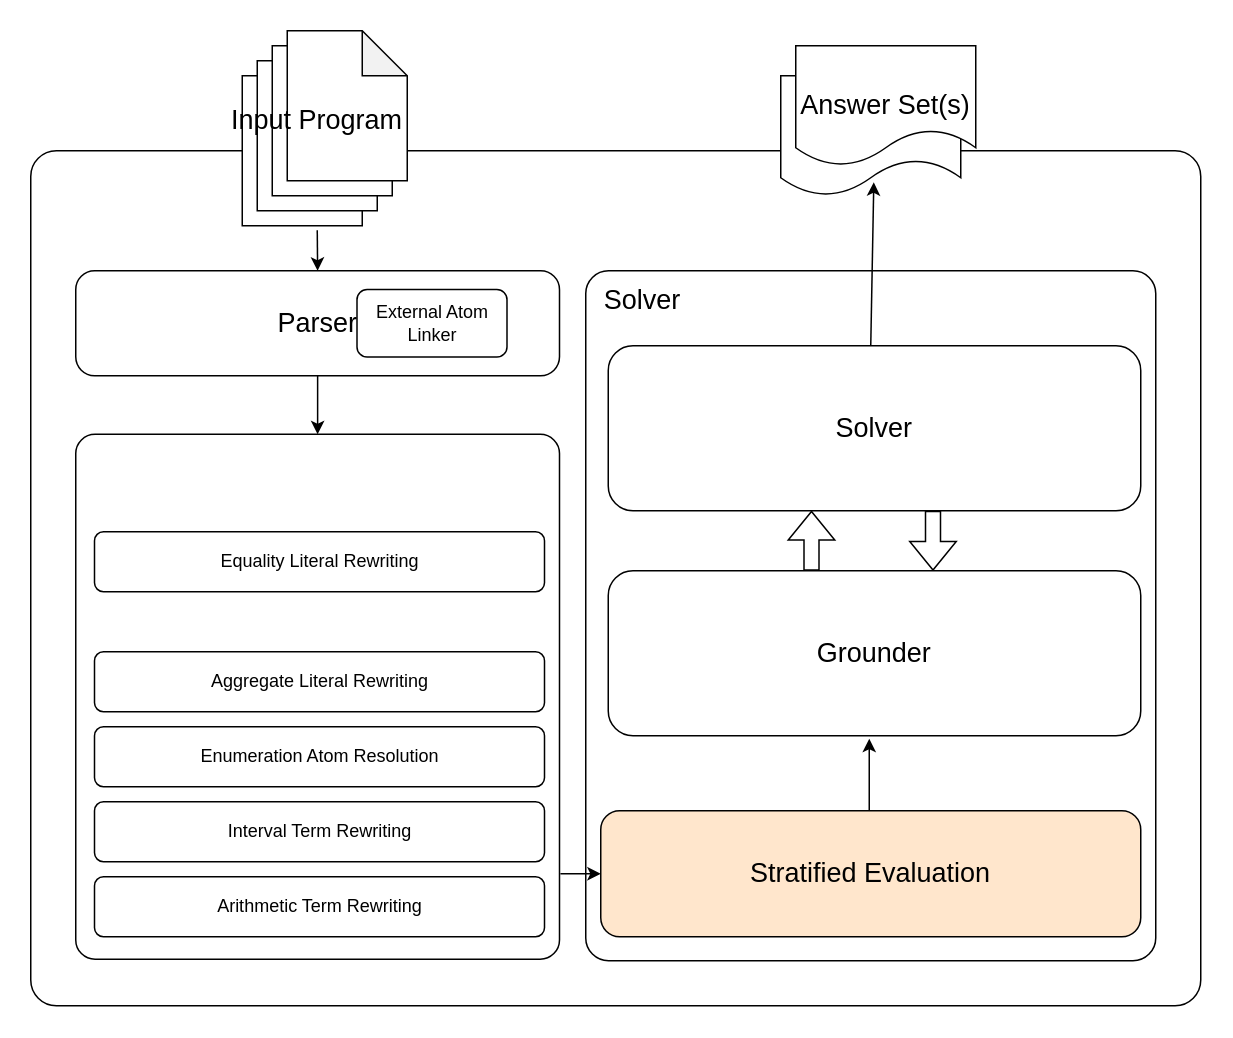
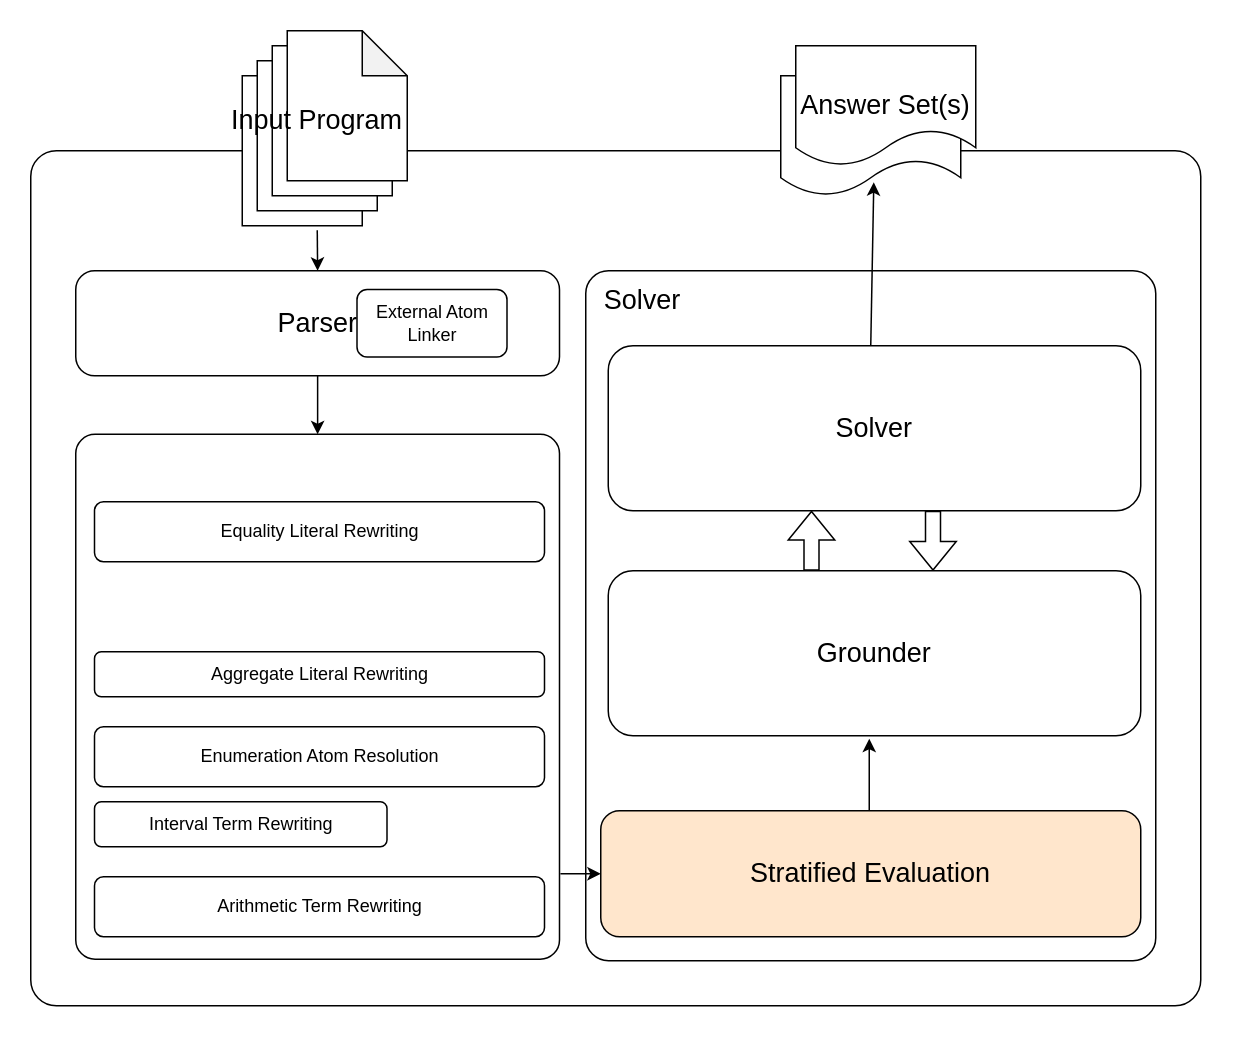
- <mxCell id="7" value="Equality Literal Rewriting" style="rounded=1;whiteSpace=wrap;html=1;" vertex="1" parent="5"><mxGeometry x="12.5" y="65" width="300" height="40" as="geometry" /></mxCell>
+ <mxCell id="7" value="Equality Literal Rewriting" style="rounded=1;whiteSpace=wrap;html=1;" vertex="1" parent="5"><mxGeometry x="12.5" y="45" width="300" height="40" as="geometry" /></mxCell>
- <mxCell id="8" value="Aggregate Literal Rewriting" style="rounded=1;whiteSpace=wrap;html=1;" vertex="1" parent="5"><mxGeometry x="12.5" y="145" width="300" height="40" as="geometry" /></mxCell>
+ <mxCell id="8" value="Aggregate Literal Rewriting" style="rounded=1;whiteSpace=wrap;html=1;" vertex="1" parent="5"><mxGeometry x="12.5" y="145" width="300" height="30" as="geometry" /></mxCell>
- <mxCell id="10" value="Interval Term Rewriting" style="rounded=1;whiteSpace=wrap;html=1;" vertex="1" parent="5"><mxGeometry x="12.5" y="245" width="300" height="40" as="geometry" /></mxCell>
+ <mxCell id="10" value="Interval Term Rewriting" style="rounded=1;whiteSpace=wrap;html=1;" vertex="1" parent="5"><mxGeometry x="12.5" y="245" width="195" height="30" as="geometry" /></mxCell>
